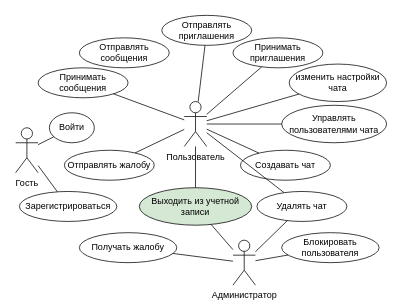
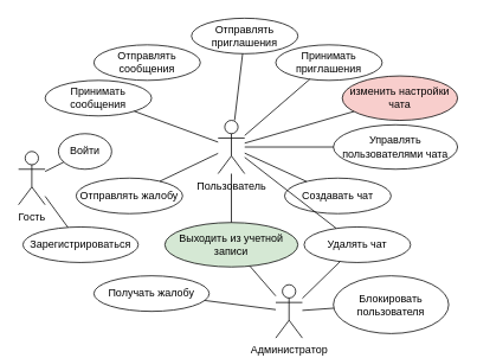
- <mxCell id="12" value="изменить настройки чата" style="ellipse;whiteSpace=wrap;html=1;" parent="1" vertex="1"><mxGeometry x="385" y="85" width="130" height="50" as="geometry" /></mxCell>
+ <mxCell id="12" value="изменить настройки чата" style="ellipse;whiteSpace=wrap;html=1;fillColor=#f8cecc;" parent="1" vertex="1"><mxGeometry x="385" y="85" width="130" height="50" as="geometry" /></mxCell>
- <mxCell id="19" value="Блокировать пользователя" style="ellipse;whiteSpace=wrap;html=1;" vertex="1" parent="1"><mxGeometry x="375" y="310" width="130" height="40" as="geometry" /></mxCell>
+ <mxCell id="19" value="Блокировать пользователя" style="ellipse;whiteSpace=wrap;html=1;" vertex="1" parent="1"><mxGeometry x="375" y="310" width="130" height="65" as="geometry" /></mxCell>
